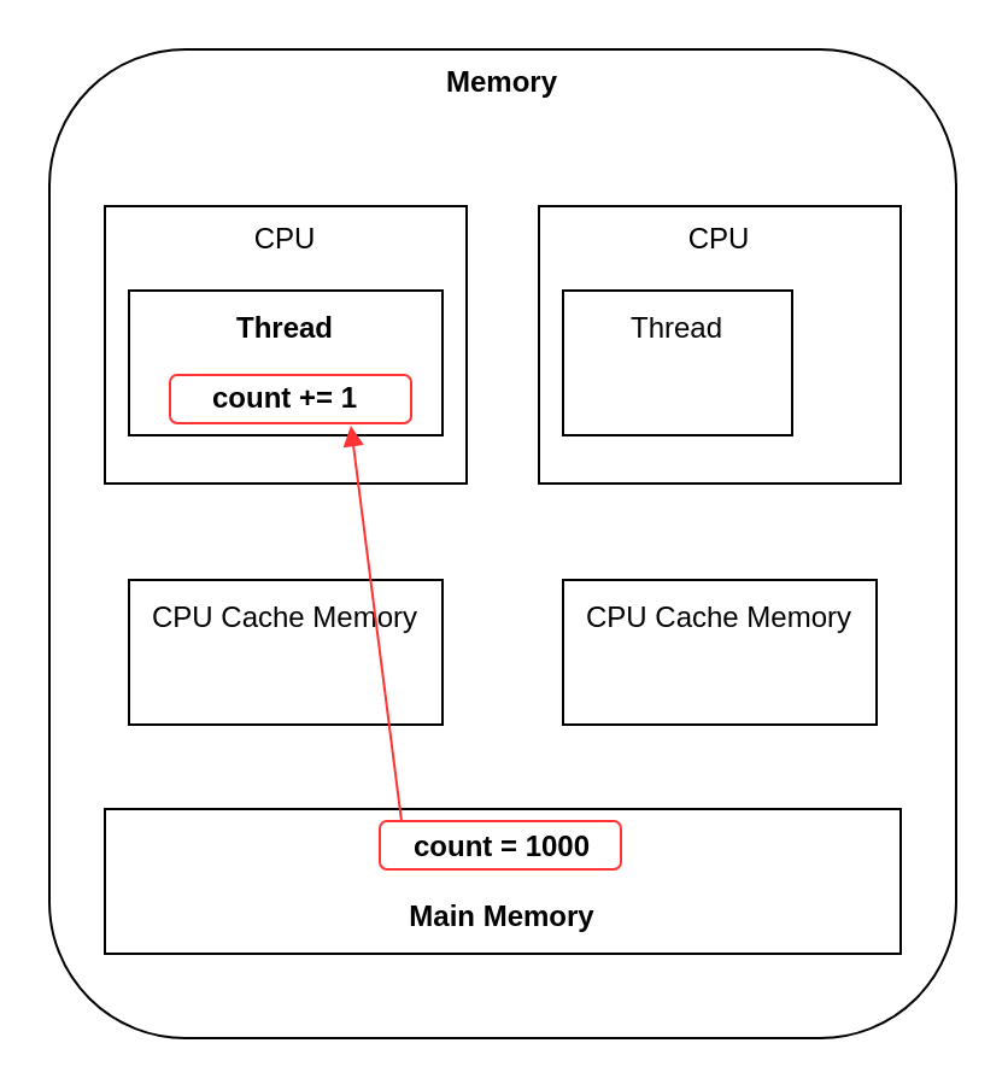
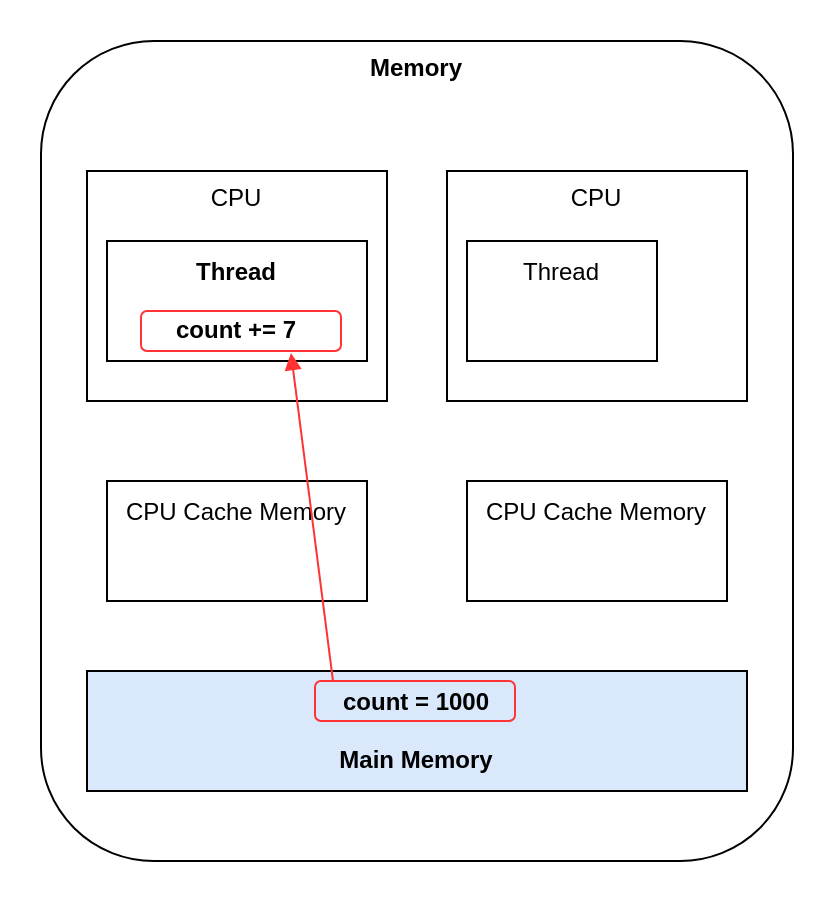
- <mxCell id="6" value="Thread&lt;div&gt;&lt;br&gt;&lt;/div&gt;&lt;div&gt;&lt;span&gt;count += 1&lt;/span&gt;&lt;/div&gt;" style="rounded=0;whiteSpace=wrap;html=1;fontStyle=1" vertex="1" parent="1"><mxGeometry x="53" y="120" width="130" height="60" as="geometry" /></mxCell>
+ <mxCell id="6" value="Thread&lt;div&gt;&lt;br&gt;&lt;/div&gt;&lt;div&gt;&lt;span&gt;count += 7&lt;/span&gt;&lt;/div&gt;" style="rounded=0;whiteSpace=wrap;html=1;fontStyle=1" vertex="1" parent="1"><mxGeometry x="53" y="120" width="130" height="60" as="geometry" /></mxCell>
- <mxCell id="4" value="&lt;div&gt;&lt;span&gt;count = 1000&lt;/span&gt;&lt;/div&gt;&lt;div&gt;&lt;br&gt;&lt;/div&gt;Main Memory" style="rounded=0;whiteSpace=wrap;html=1;fontStyle=1" vertex="1" parent="1"><mxGeometry x="43" y="335" width="330" height="60" as="geometry" /></mxCell>
+ <mxCell id="4" value="&lt;div&gt;&lt;span&gt;count = 1000&lt;/span&gt;&lt;/div&gt;&lt;div&gt;&lt;br&gt;&lt;/div&gt;Main Memory" style="rounded=0;whiteSpace=wrap;html=1;fontStyle=1;fillColor=#dae8fc;" vertex="1" parent="1"><mxGeometry x="43" y="335" width="330" height="60" as="geometry" /></mxCell>
